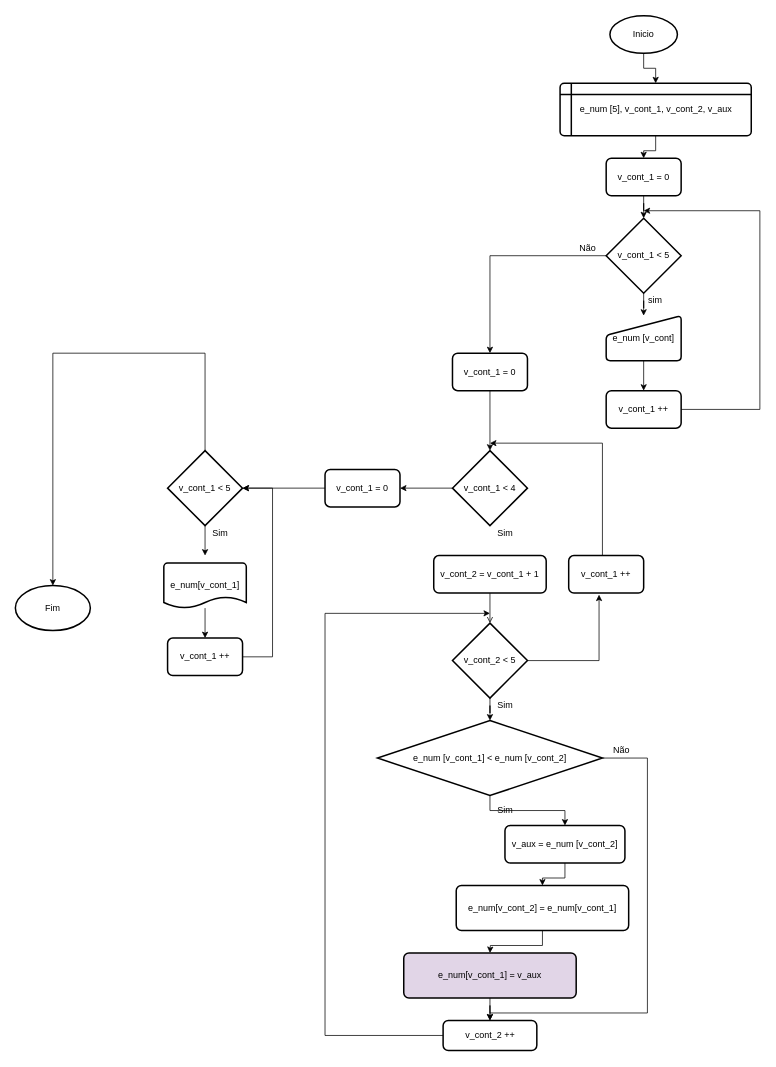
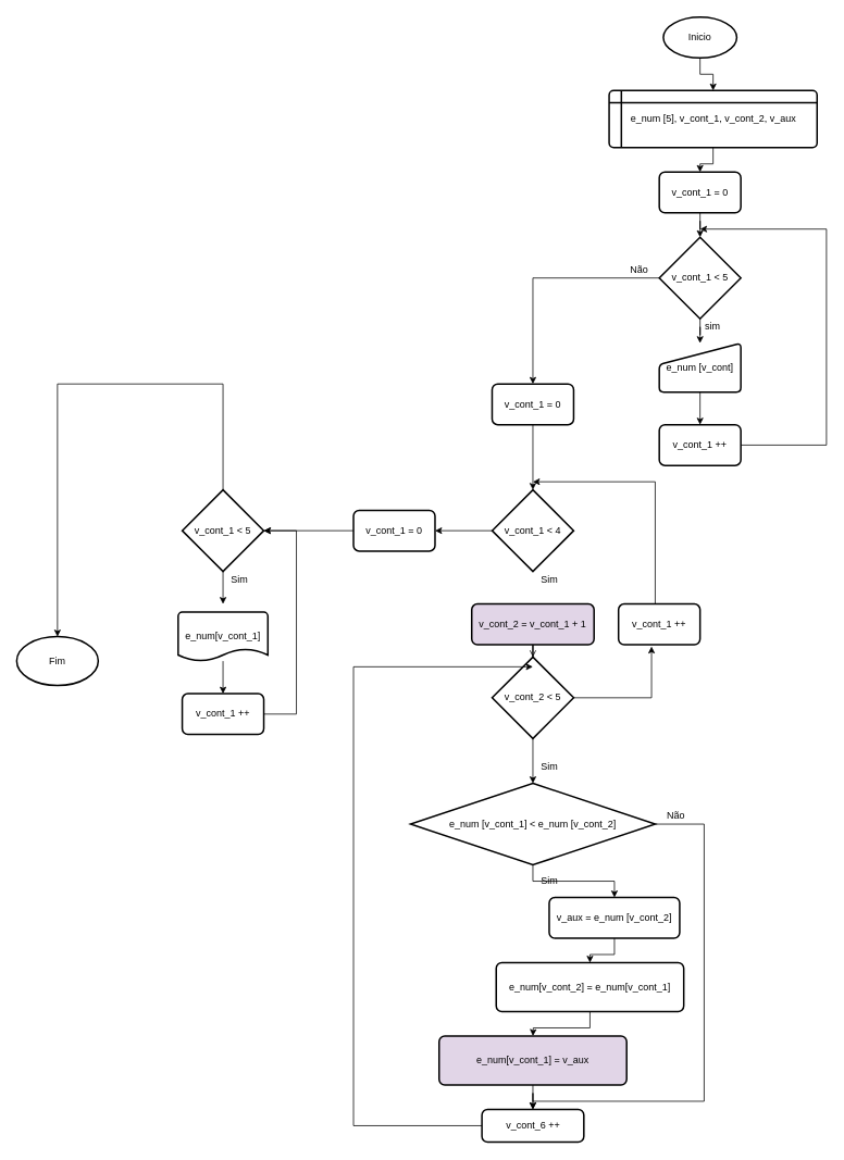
- <mxCell id="23" value="&lt;font style=&quot;vertical-align: inherit&quot;&gt;&lt;font style=&quot;vertical-align: inherit&quot;&gt;&lt;font style=&quot;vertical-align: inherit&quot;&gt;&lt;font style=&quot;vertical-align: inherit&quot;&gt;v_cont_2 = v_cont_1 + 1&lt;/font&gt;&lt;/font&gt;&lt;/font&gt;&lt;/font&gt;" style="rounded=1;whiteSpace=wrap;html=1;absoluteArcSize=1;arcSize=14;strokeWidth=2;" parent="1" vertex="1"><mxGeometry x="578" y="740" width="150" height="50" as="geometry" /></mxCell>
+ <mxCell id="23" value="&lt;font style=&quot;vertical-align: inherit&quot;&gt;&lt;font style=&quot;vertical-align: inherit&quot;&gt;&lt;font style=&quot;vertical-align: inherit&quot;&gt;&lt;font style=&quot;vertical-align: inherit&quot;&gt;v_cont_2 = v_cont_1 + 1&lt;/font&gt;&lt;/font&gt;&lt;/font&gt;&lt;/font&gt;" style="rounded=1;whiteSpace=wrap;html=1;absoluteArcSize=1;arcSize=14;strokeWidth=2;fillColor=#e1d5e7;" parent="1" vertex="1"><mxGeometry x="578" y="740" width="150" height="50" as="geometry" /></mxCell>
- <mxCell id="26" value="&lt;font style=&quot;vertical-align: inherit&quot;&gt;&lt;font style=&quot;vertical-align: inherit&quot;&gt;&lt;font style=&quot;vertical-align: inherit&quot;&gt;&lt;font style=&quot;vertical-align: inherit&quot;&gt;&lt;font style=&quot;vertical-align: inherit&quot;&gt;&lt;font style=&quot;vertical-align: inherit&quot;&gt;&lt;font style=&quot;vertical-align: inherit&quot;&gt;&lt;font style=&quot;vertical-align: inherit&quot;&gt;v_cont_2 &amp;lt; 5&lt;/font&gt;&lt;/font&gt;&lt;/font&gt;&lt;/font&gt;&lt;/font&gt;&lt;/font&gt;&lt;/font&gt;&lt;/font&gt;" style="strokeWidth=2;html=1;shape=mxgraph.flowchart.decision;whiteSpace=wrap;" parent="1" vertex="1"><mxGeometry x="603" y="830" width="100" height="100" as="geometry" /></mxCell>
+ <mxCell id="26" value="&lt;font style=&quot;vertical-align: inherit&quot;&gt;&lt;font style=&quot;vertical-align: inherit&quot;&gt;&lt;font style=&quot;vertical-align: inherit&quot;&gt;&lt;font style=&quot;vertical-align: inherit&quot;&gt;&lt;font style=&quot;vertical-align: inherit&quot;&gt;&lt;font style=&quot;vertical-align: inherit&quot;&gt;&lt;font style=&quot;vertical-align: inherit&quot;&gt;&lt;font style=&quot;vertical-align: inherit&quot;&gt;v_cont_2 &amp;lt; 5&lt;/font&gt;&lt;/font&gt;&lt;/font&gt;&lt;/font&gt;&lt;/font&gt;&lt;/font&gt;&lt;/font&gt;&lt;/font&gt;" style="strokeWidth=2;html=1;shape=mxgraph.flowchart.decision;whiteSpace=wrap;" parent="1" vertex="1"><mxGeometry x="603" y="805" width="100" height="100" as="geometry" /></mxCell>
- <mxCell id="40" value="v_cont_2 ++" style="rounded=1;whiteSpace=wrap;html=1;absoluteArcSize=1;arcSize=14;strokeWidth=2;" parent="1" vertex="1"><mxGeometry x="590.5" y="1360" width="125" height="40" as="geometry" /></mxCell>
+ <mxCell id="40" value="v_cont_6 ++" style="rounded=1;whiteSpace=wrap;html=1;absoluteArcSize=1;arcSize=14;strokeWidth=2;" parent="1" vertex="1"><mxGeometry x="590.5" y="1360" width="125" height="40" as="geometry" /></mxCell>
